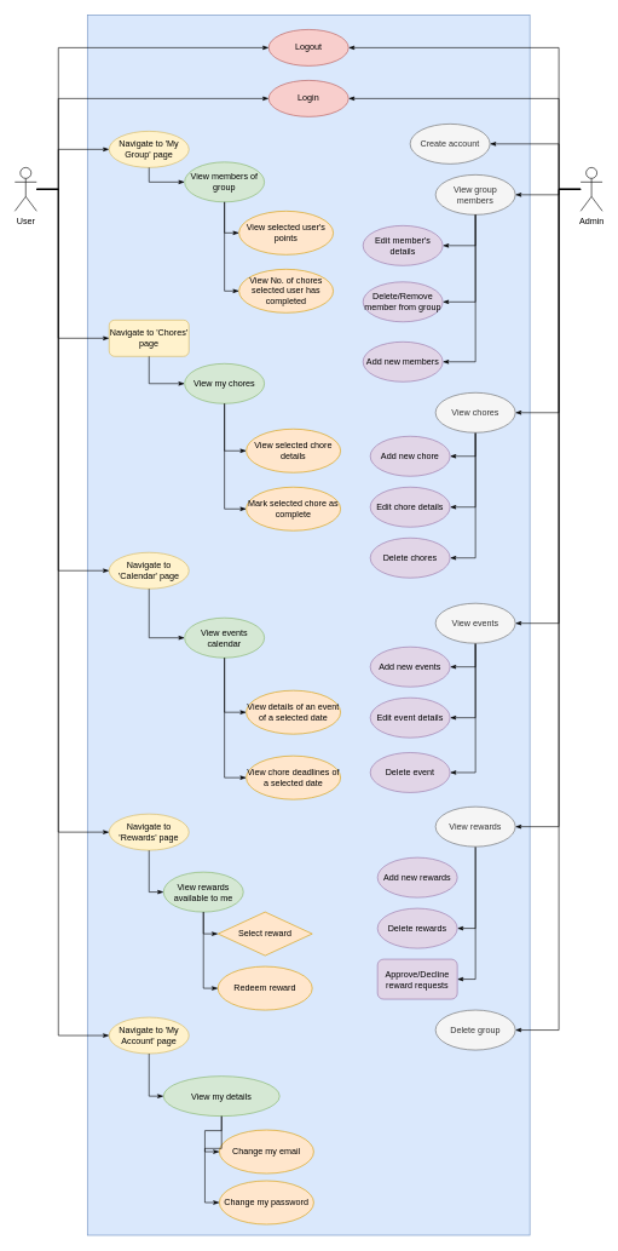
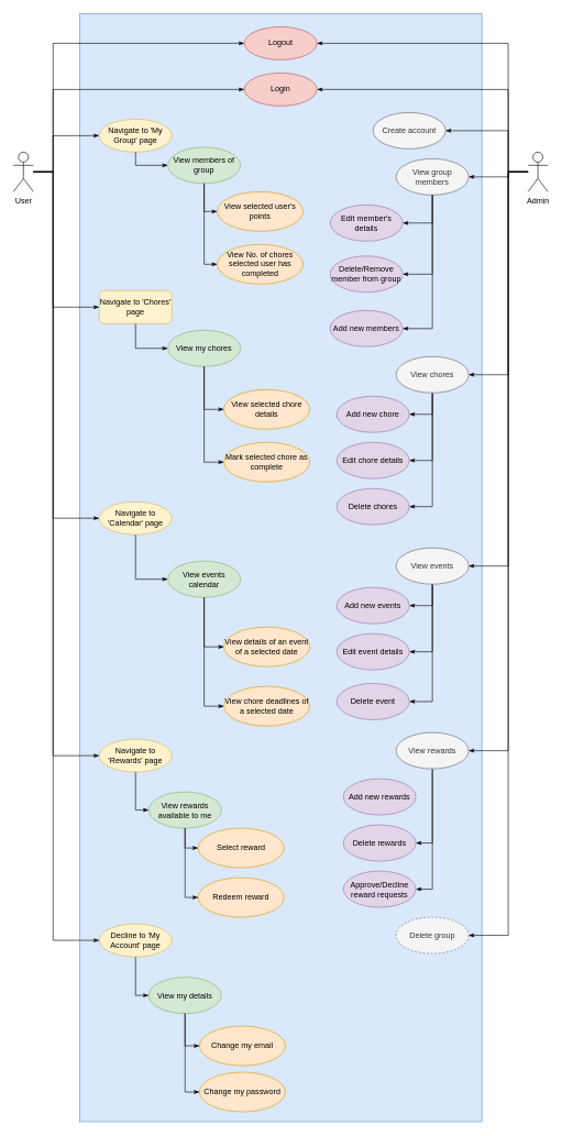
- <mxCell id="30" value="Select reward" style="rhombus;whiteSpace=wrap;html=1;fillColor=#ffe6cc;strokeColor=#d79b00;" vertex="1" parent="26"><mxGeometry x="150" y="135" width="130" height="60" as="geometry" /></mxCell>
+ <mxCell id="30" value="Select reward" style="ellipse;whiteSpace=wrap;html=1;fillColor=#ffe6cc;strokeColor=#d79b00;" vertex="1" parent="26"><mxGeometry x="150" y="135" width="130" height="60" as="geometry" /></mxCell>
- <mxCell id="82" value="Approve/Decline reward requests" style="whiteSpace=wrap;html=1;fillColor=#e1d5e7;strokeColor=#9673a6;rounded=1;" vertex="1" parent="76"><mxGeometry y="210" width="110" height="55" as="geometry" /></mxCell>
+ <mxCell id="82" value="Approve/Decline reward requests" style="ellipse;whiteSpace=wrap;html=1;fillColor=#e1d5e7;strokeColor=#9673a6;" vertex="1" parent="76"><mxGeometry y="210" width="110" height="55" as="geometry" /></mxCell>
- <mxCell id="83" value="Delete group" style="ellipse;whiteSpace=wrap;html=1;fillColor=#f5f5f5;strokeColor=#666666;fontColor=#333333;" vertex="1" parent="1"><mxGeometry x="600" y="1390" width="110" height="55" as="geometry" /></mxCell>
+ <mxCell id="83" value="Delete group" style="ellipse;whiteSpace=wrap;html=1;fillColor=#f5f5f5;strokeColor=#666666;fontColor=#333333;dashed=1;" vertex="1" parent="1"><mxGeometry x="600" y="1390" width="110" height="55" as="geometry" /></mxCell>
- <mxCell id="36" value="Navigate to 'My Account' page" style="ellipse;whiteSpace=wrap;html=1;fillColor=#fff2cc;strokeColor=#d6b656;" vertex="1" parent="35"><mxGeometry width="110" height="50" as="geometry" /></mxCell>
+ <mxCell id="36" value="Decline to 'My Account' page" style="ellipse;whiteSpace=wrap;html=1;fillColor=#fff2cc;strokeColor=#d6b656;" vertex="1" parent="35"><mxGeometry width="110" height="50" as="geometry" /></mxCell>
- <mxCell id="37" value="View my details" style="ellipse;whiteSpace=wrap;html=1;fillColor=#d5e8d4;strokeColor=#82b366;" vertex="1" parent="35"><mxGeometry x="75" y="81" width="160" height="55" as="geometry" /></mxCell>
+ <mxCell id="37" value="View my details" style="ellipse;whiteSpace=wrap;html=1;fillColor=#d5e8d4;strokeColor=#82b366;" vertex="1" parent="35"><mxGeometry x="75" y="81" width="110" height="55" as="geometry" /></mxCell>
